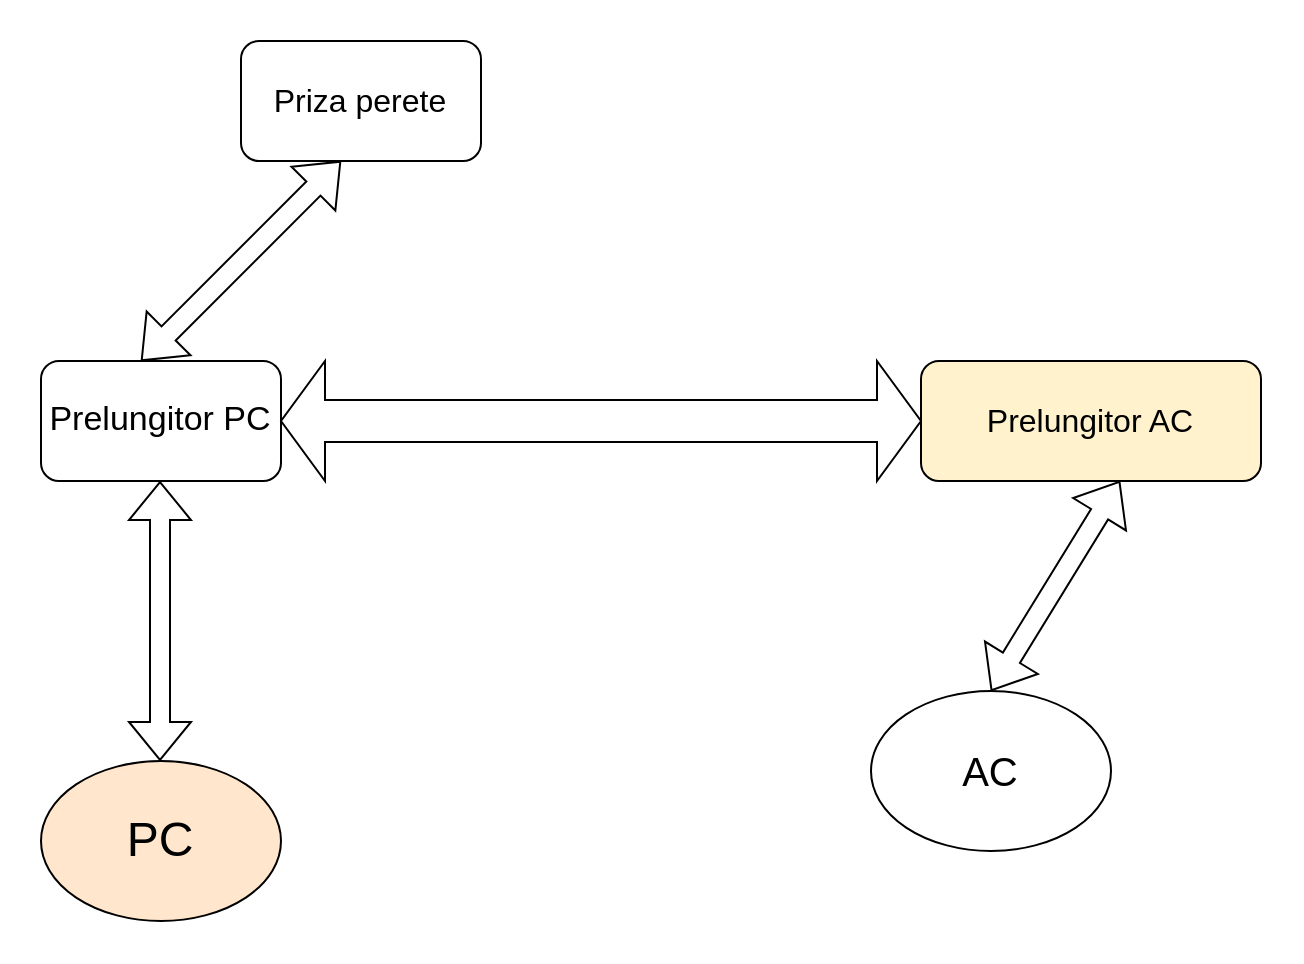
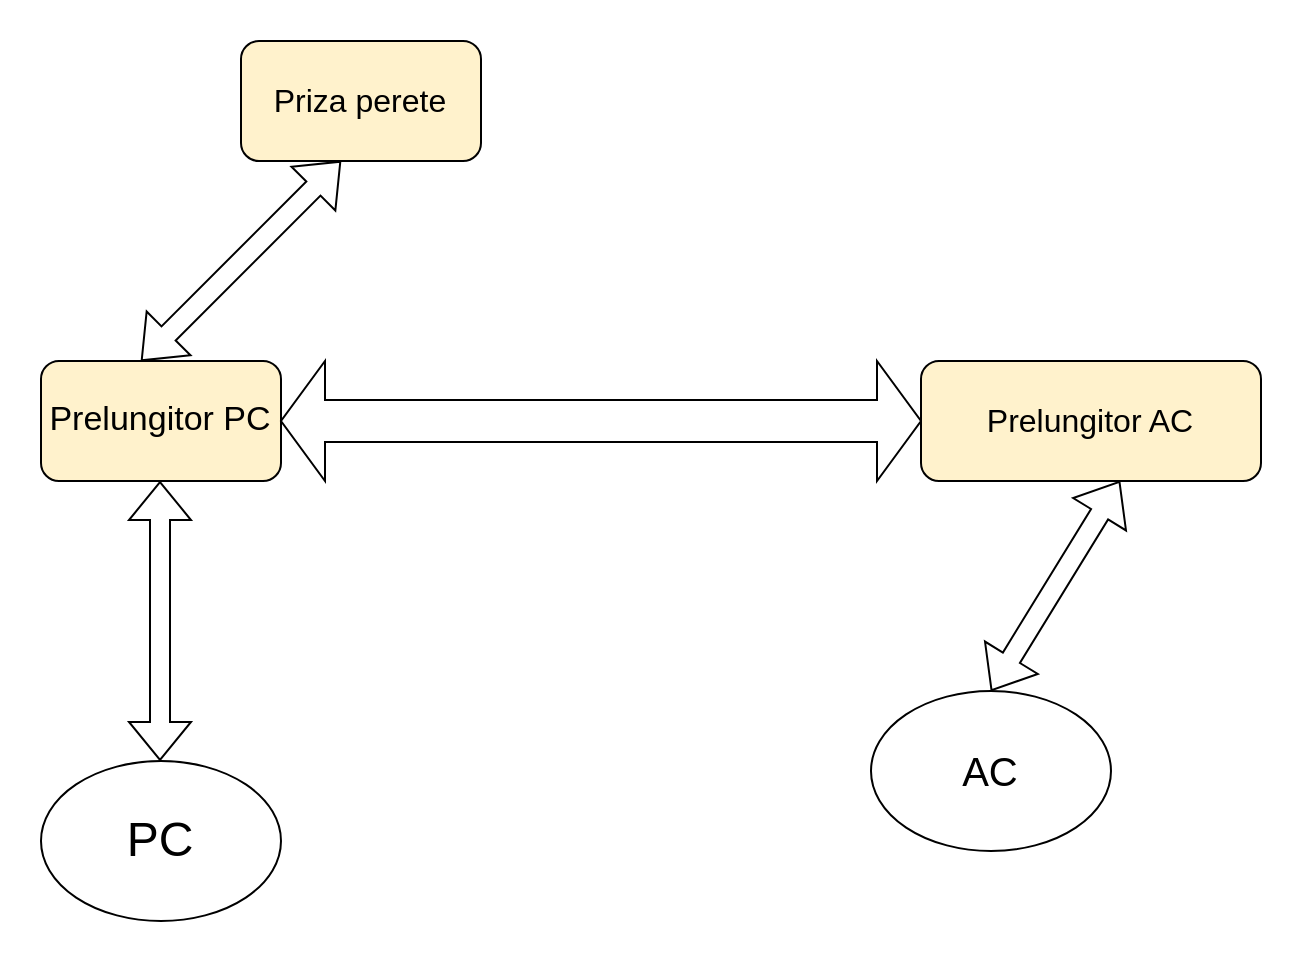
- <mxCell id="2" value="&lt;font style=&quot;font-size: 16px;&quot;&gt;Priza perete&lt;/font&gt;" style="rounded=1;whiteSpace=wrap;html=1;" vertex="1" parent="1"><mxGeometry x="120" y="20" width="120" height="60" as="geometry" /></mxCell>
+ <mxCell id="2" value="&lt;font style=&quot;font-size: 16px;&quot;&gt;Priza perete&lt;/font&gt;" style="rounded=1;whiteSpace=wrap;html=1;fillColor=#fff2cc;" vertex="1" parent="1"><mxGeometry x="120" y="20" width="120" height="60" as="geometry" /></mxCell>
- <mxCell id="4" value="&lt;font style=&quot;font-size: 17px;&quot;&gt;Prelungitor PC&lt;/font&gt;" style="rounded=1;whiteSpace=wrap;html=1;" vertex="1" parent="1"><mxGeometry x="20" y="180" width="120" height="60" as="geometry" /></mxCell>
+ <mxCell id="4" value="&lt;font style=&quot;font-size: 17px;&quot;&gt;Prelungitor PC&lt;/font&gt;" style="rounded=1;whiteSpace=wrap;html=1;fillColor=#fff2cc;" vertex="1" parent="1"><mxGeometry x="20" y="180" width="120" height="60" as="geometry" /></mxCell>
- <mxCell id="8" value="&lt;font style=&quot;font-size: 24px;&quot;&gt;PC&lt;/font&gt;" style="ellipse;whiteSpace=wrap;html=1;fillColor=#ffe6cc;" vertex="1" parent="1"><mxGeometry x="20" y="380" width="120" height="80" as="geometry" /></mxCell>
+ <mxCell id="8" value="&lt;font style=&quot;font-size: 24px;&quot;&gt;PC&lt;/font&gt;" style="ellipse;whiteSpace=wrap;html=1;" vertex="1" parent="1"><mxGeometry x="20" y="380" width="120" height="80" as="geometry" /></mxCell>
